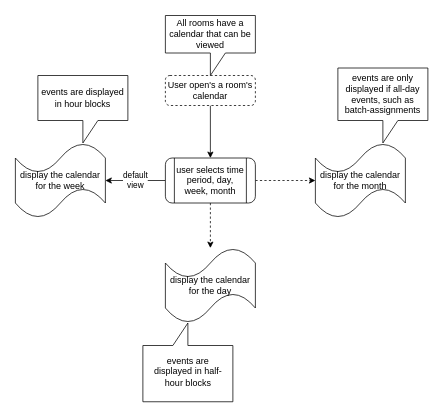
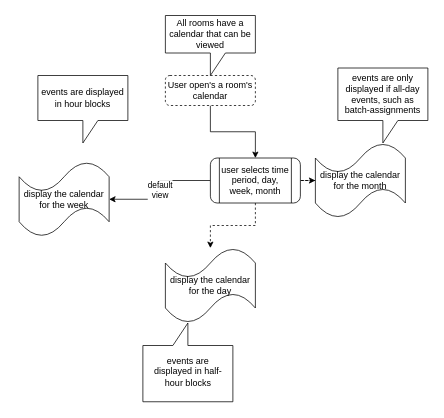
- <mxCell id="8" value="display the calendar for the week" style="shape=tape;whiteSpace=wrap;html=1;rounded=1;shadow=0;strokeWidth=1;glass=0;" vertex="1" parent="1"><mxGeometry y="190" width="120" height="100" as="geometry" x="20" /></mxCell>
+ <mxCell id="8" value="display the calendar for the week" style="shape=tape;whiteSpace=wrap;html=1;rounded=1;shadow=0;strokeWidth=1;glass=0;" vertex="1" parent="1"><mxGeometry x="25" y="215" width="120" height="100" as="geometry" /></mxCell>
- <mxCell id="7" value="user selects time period, day, week, month" style="shape=process;whiteSpace=wrap;html=1;backgroundOutline=1;rounded=1;shadow=0;strokeWidth=1;glass=0;" vertex="1" parent="1"><mxGeometry x="220" y="210" width="120" height="60" as="geometry" /></mxCell>
+ <mxCell id="7" value="user selects time period, day, week, month" style="shape=process;whiteSpace=wrap;html=1;backgroundOutline=1;rounded=1;shadow=0;strokeWidth=1;glass=0;" vertex="1" parent="1"><mxGeometry x="280" y="210" width="120" height="60" as="geometry" /></mxCell>
